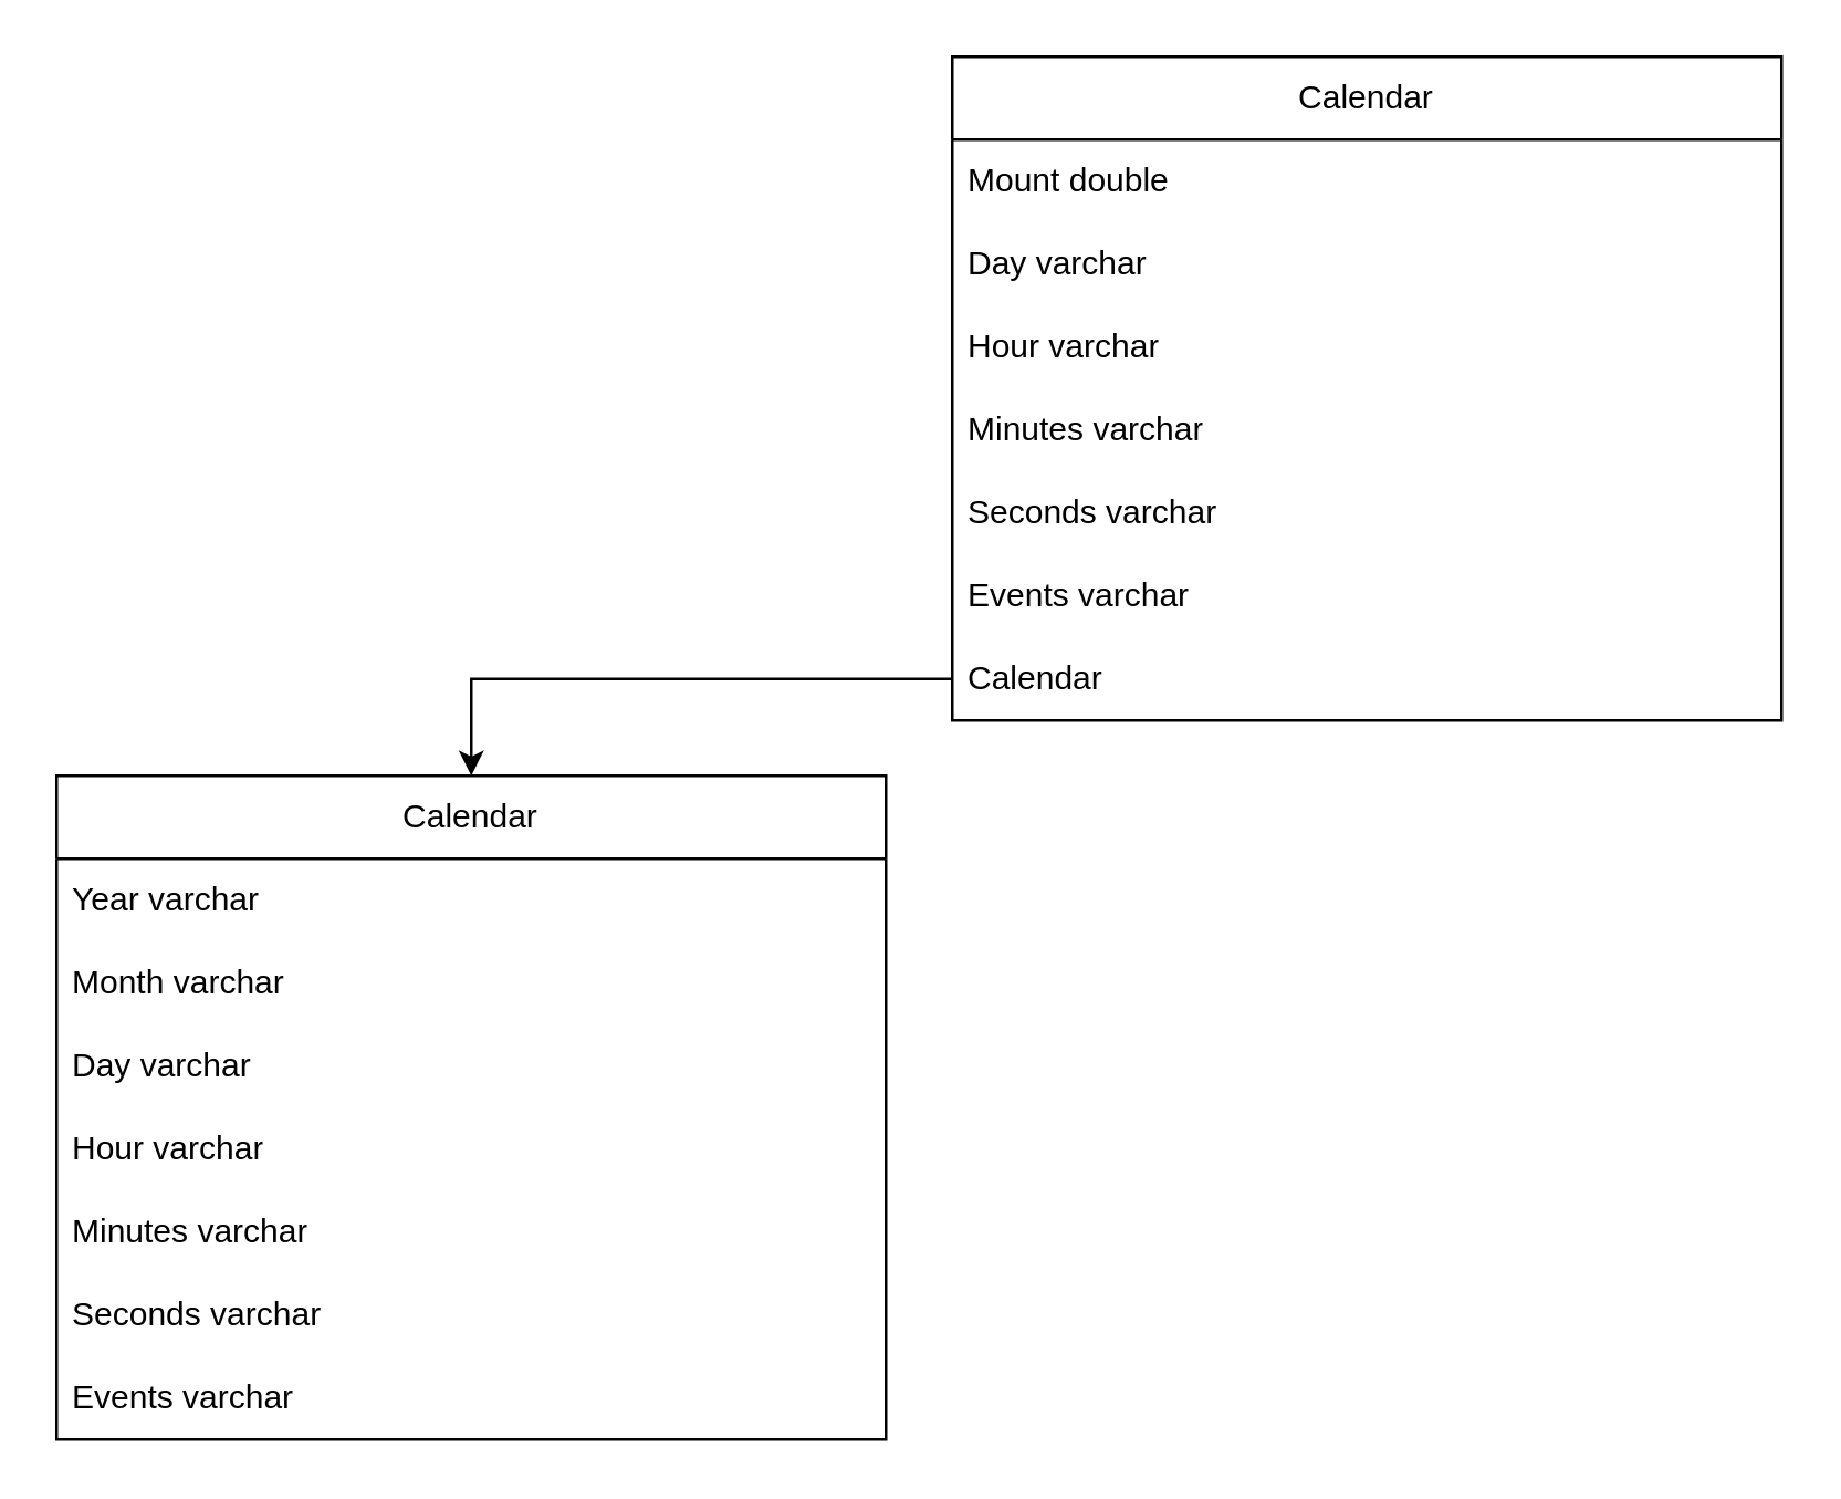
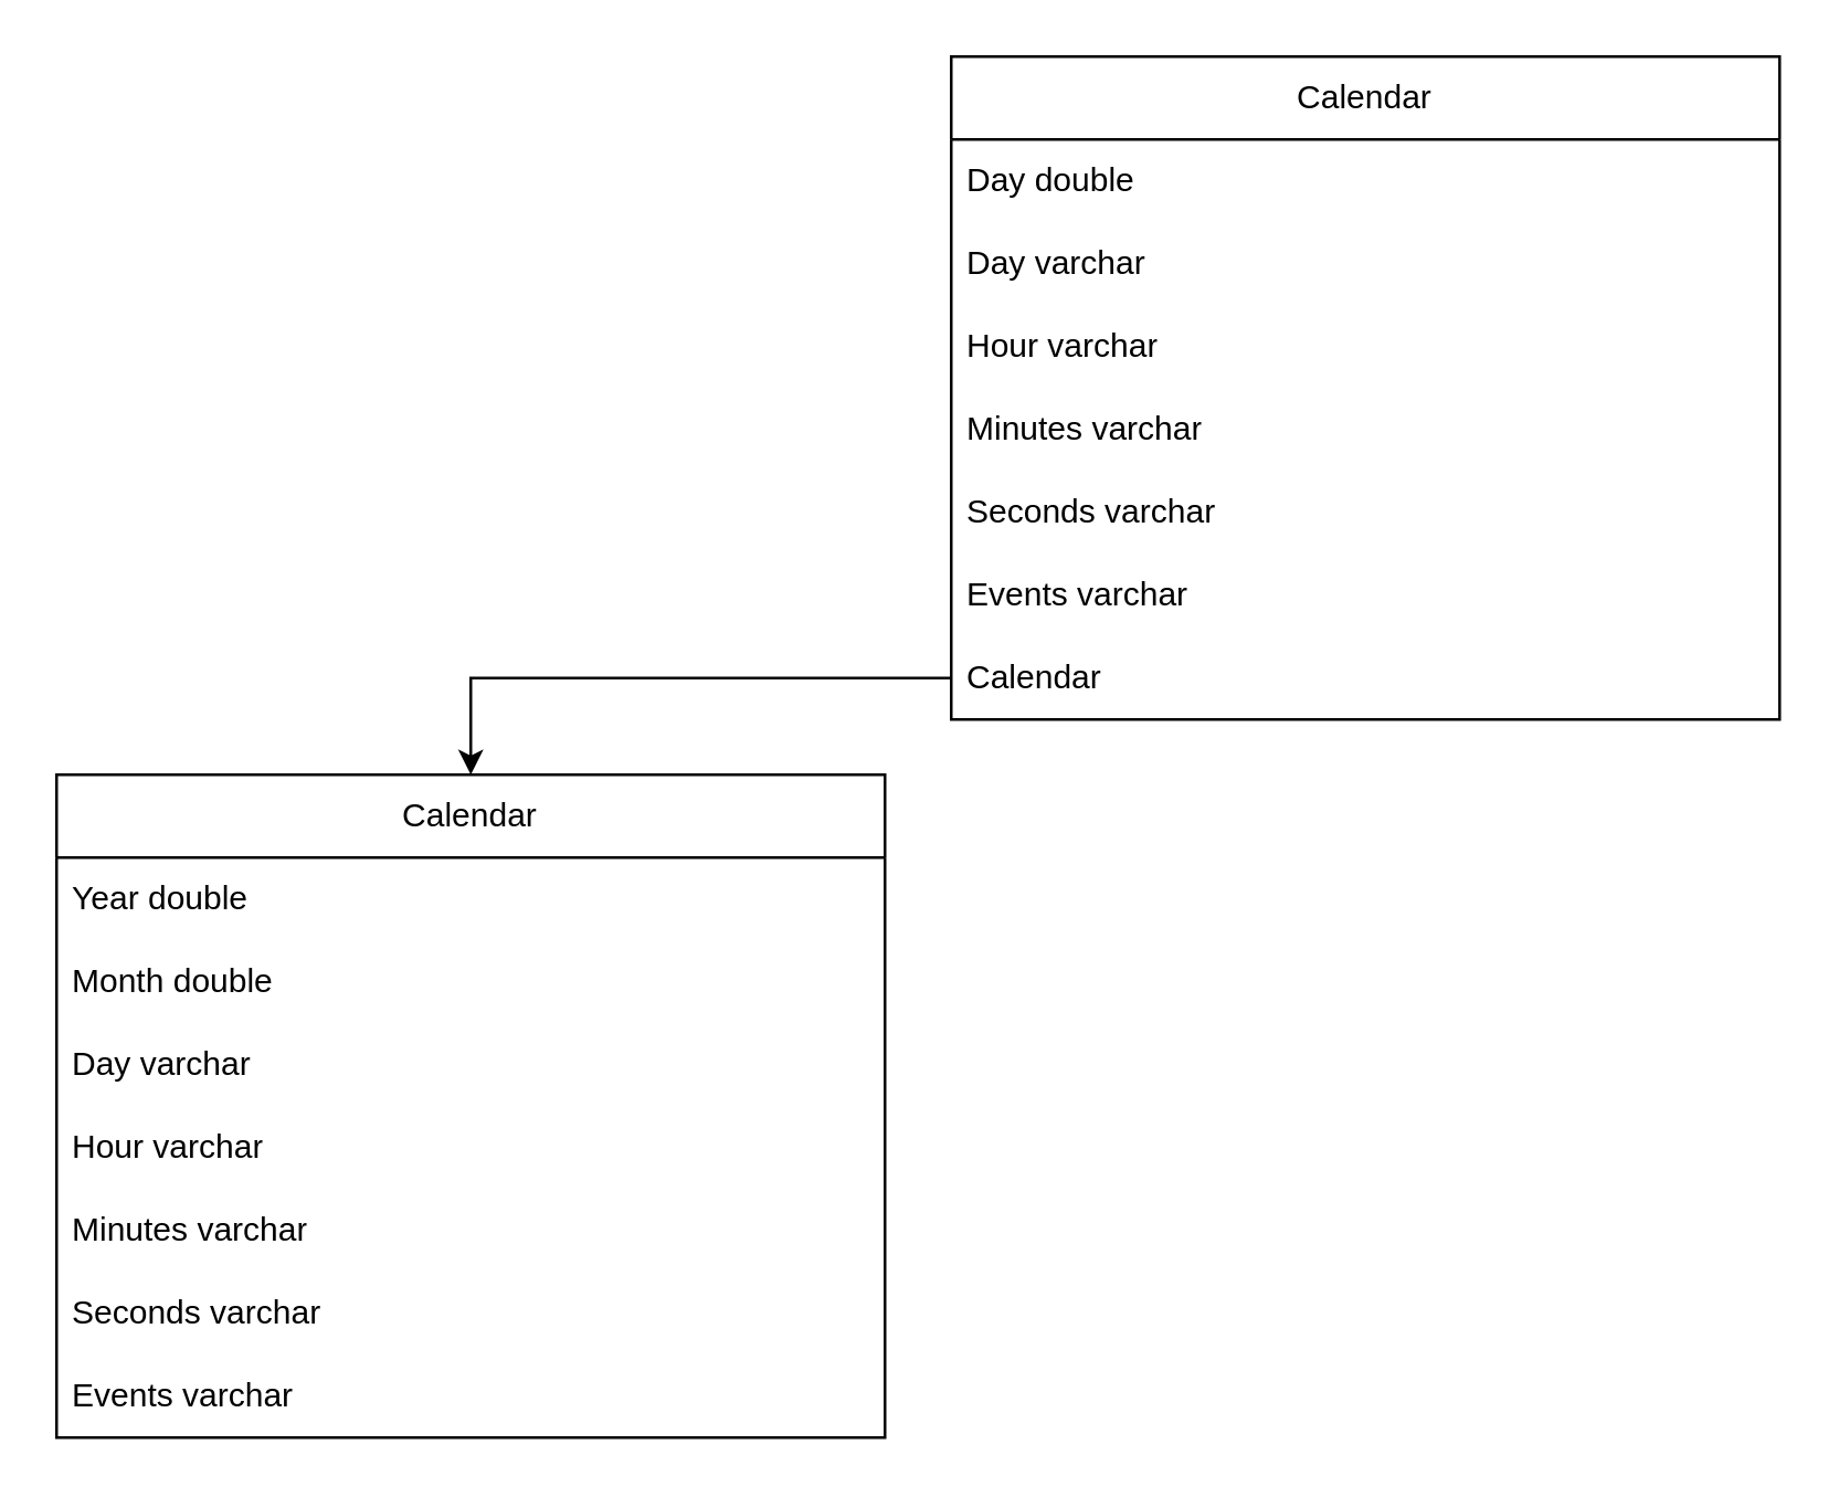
- <mxCell id="11" value="Mount double" style="text;strokeColor=none;fillColor=none;align=left;verticalAlign=middle;spacingLeft=4;spacingRight=4;overflow=hidden;points=[[0,0.5],[1,0.5]];portConstraint=eastwest;rotatable=0;whiteSpace=wrap;html=1;" vertex="1" parent="10"><mxGeometry y="30" width="300" height="30" as="geometry" /></mxCell>
+ <mxCell id="11" value="Day double" style="text;strokeColor=none;fillColor=none;align=left;verticalAlign=middle;spacingLeft=4;spacingRight=4;overflow=hidden;points=[[0,0.5],[1,0.5]];portConstraint=eastwest;rotatable=0;whiteSpace=wrap;html=1;" vertex="1" parent="10"><mxGeometry y="30" width="300" height="30" as="geometry" /></mxCell>
- <mxCell id="3" value="Year varchar" style="text;strokeColor=none;fillColor=none;align=left;verticalAlign=middle;spacingLeft=4;spacingRight=4;overflow=hidden;points=[[0,0.5],[1,0.5]];portConstraint=eastwest;rotatable=0;whiteSpace=wrap;html=1;" vertex="1" parent="2"><mxGeometry y="30" width="300" height="30" as="geometry" /></mxCell>
+ <mxCell id="3" value="Year double" style="text;strokeColor=none;fillColor=none;align=left;verticalAlign=middle;spacingLeft=4;spacingRight=4;overflow=hidden;points=[[0,0.5],[1,0.5]];portConstraint=eastwest;rotatable=0;whiteSpace=wrap;html=1;" vertex="1" parent="2"><mxGeometry y="30" width="300" height="30" as="geometry" /></mxCell>
- <mxCell id="4" value="Month varchar" style="text;strokeColor=none;fillColor=none;align=left;verticalAlign=middle;spacingLeft=4;spacingRight=4;overflow=hidden;points=[[0,0.5],[1,0.5]];portConstraint=eastwest;rotatable=0;whiteSpace=wrap;html=1;" vertex="1" parent="2"><mxGeometry y="60" width="300" height="30" as="geometry" /></mxCell>
+ <mxCell id="4" value="Month double" style="text;strokeColor=none;fillColor=none;align=left;verticalAlign=middle;spacingLeft=4;spacingRight=4;overflow=hidden;points=[[0,0.5],[1,0.5]];portConstraint=eastwest;rotatable=0;whiteSpace=wrap;html=1;" vertex="1" parent="2"><mxGeometry y="60" width="300" height="30" as="geometry" /></mxCell>
